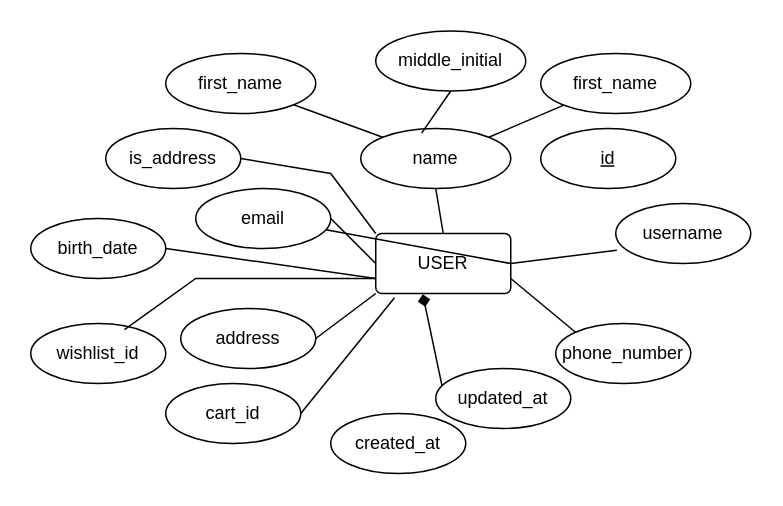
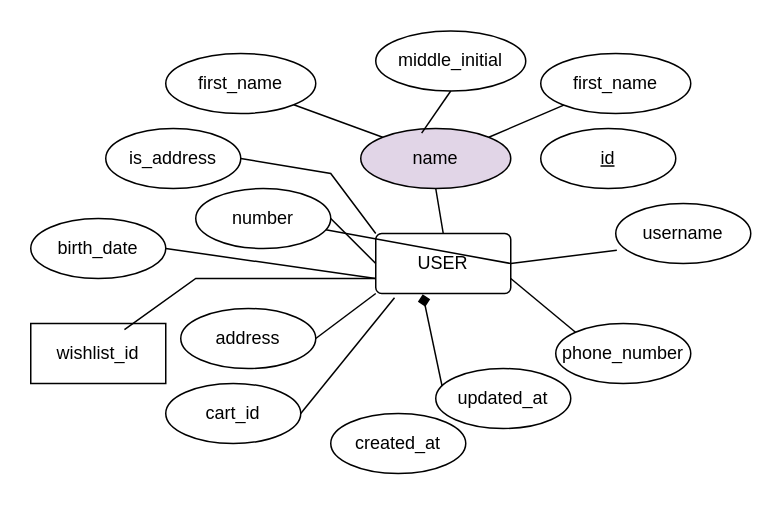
- <mxCell id="4" value="name" style="ellipse;whiteSpace=wrap;html=1;align=center;" vertex="1" parent="1"><mxGeometry x="240" y="85" width="100" height="40" as="geometry" /></mxCell>
+ <mxCell id="4" value="name" style="ellipse;whiteSpace=wrap;html=1;align=center;fillColor=#e1d5e7;" vertex="1" parent="1"><mxGeometry x="240" y="85" width="100" height="40" as="geometry" /></mxCell>
- <mxCell id="13" value="email" style="ellipse;whiteSpace=wrap;html=1;align=center;" vertex="1" parent="1"><mxGeometry x="130" y="125" width="90" height="40" as="geometry" /></mxCell>
+ <mxCell id="13" value="number" style="ellipse;whiteSpace=wrap;html=1;align=center;" vertex="1" parent="1"><mxGeometry x="130" y="125" width="90" height="40" as="geometry" /></mxCell>
- <mxCell id="22" value="wishlist_id" style="ellipse;whiteSpace=wrap;html=1;align=center;" vertex="1" parent="1"><mxGeometry x="20" y="215" width="90" height="40" as="geometry" /></mxCell>
+ <mxCell id="22" value="wishlist_id" style="whiteSpace=wrap;html=1;align=center;rounded=0;" vertex="1" parent="1"><mxGeometry x="20" y="215" width="90" height="40" as="geometry" /></mxCell>
